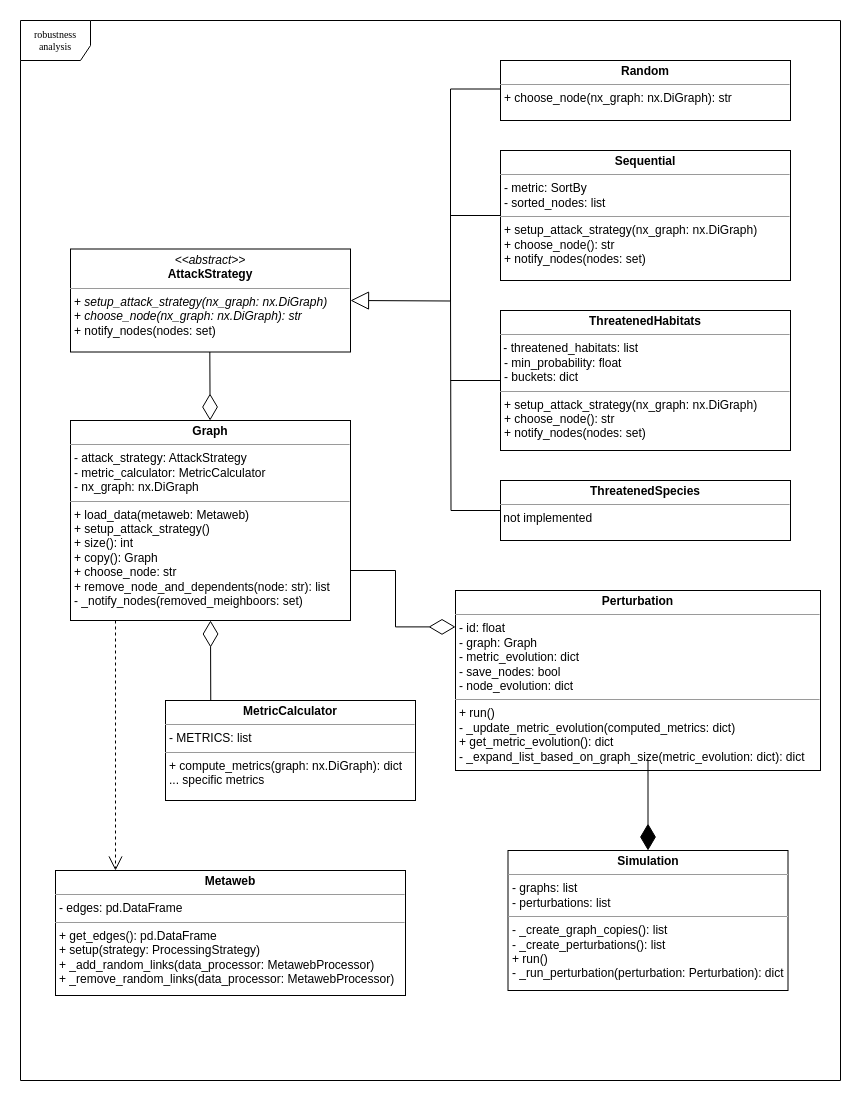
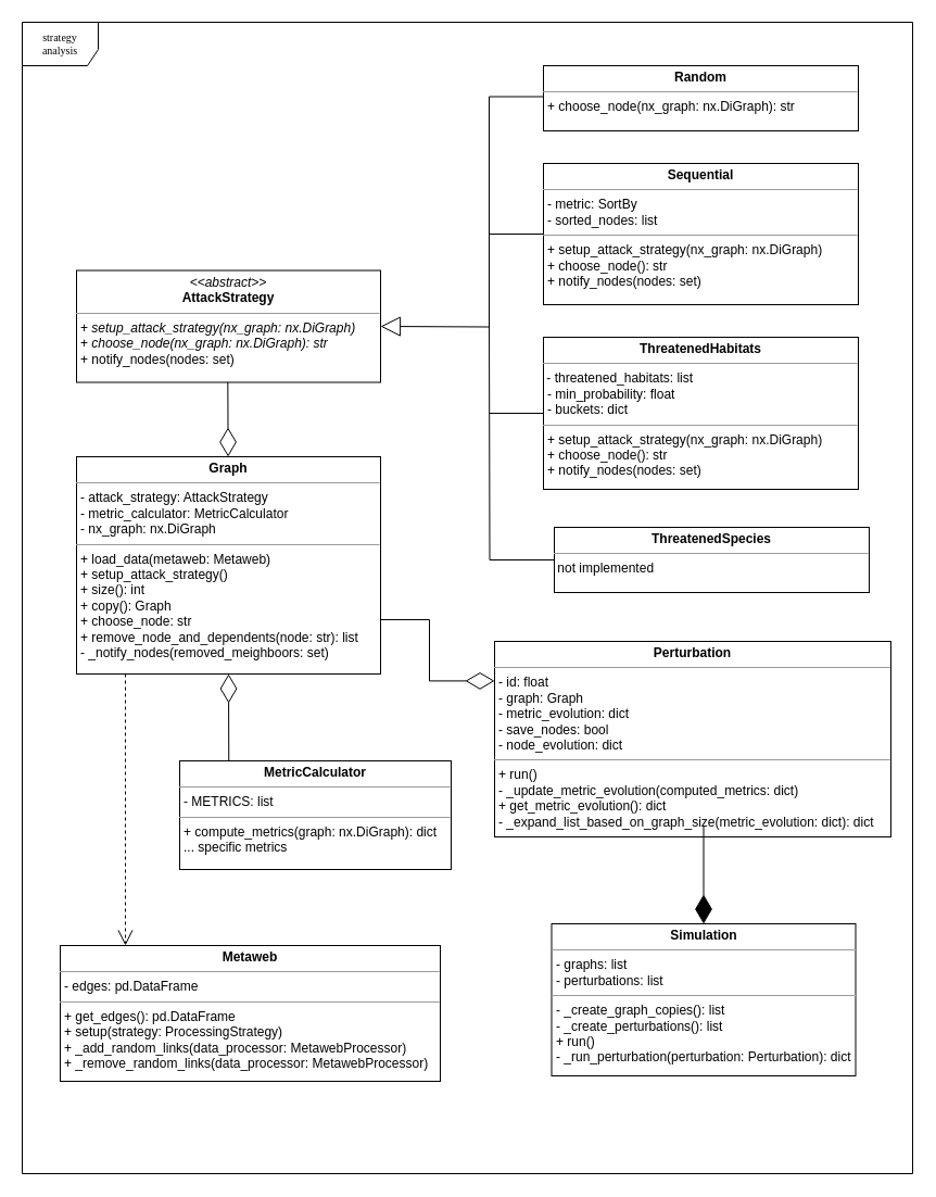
- <mxCell id="2" value="robustness&lt;br&gt;analysis" style="shape=umlFrame;whiteSpace=wrap;html=1;rounded=0;shadow=0;comic=0;labelBackgroundColor=none;strokeWidth=1;fontFamily=Verdana;fontSize=10;align=center;width=70;height=40;fillColor=default;" parent="1" vertex="1"><mxGeometry x="20" y="20" width="820" height="1060" as="geometry" /></mxCell>
+ <mxCell id="2" value="strategy&lt;br&gt;analysis" style="shape=umlFrame;whiteSpace=wrap;html=1;rounded=0;shadow=0;comic=0;labelBackgroundColor=none;strokeWidth=1;fontFamily=Verdana;fontSize=10;align=center;width=70;height=40;fillColor=default;" parent="1" vertex="1"><mxGeometry x="20" y="20" width="820" height="1060" as="geometry" /></mxCell>
- <mxCell id="13" value="&lt;p style=&quot;margin:0px;margin-top:4px;text-align:center;&quot;&gt;&lt;b&gt;ThreatenedSpecies&lt;/b&gt;&lt;/p&gt;&lt;hr size=&quot;1&quot;&gt;&amp;nbsp;not implemented" style="verticalAlign=top;align=left;overflow=fill;fontSize=12;fontFamily=Helvetica;html=1;rounded=0;shadow=0;comic=0;labelBackgroundColor=none;strokeWidth=1" parent="1" vertex="1"><mxGeometry x="500" y="480" width="290" height="60" as="geometry" /></mxCell>
+ <mxCell id="13" value="&lt;p style=&quot;margin:0px;margin-top:4px;text-align:center;&quot;&gt;&lt;b&gt;ThreatenedSpecies&lt;/b&gt;&lt;/p&gt;&lt;hr size=&quot;1&quot;&gt;&amp;nbsp;not implemented" style="verticalAlign=top;align=left;overflow=fill;fontSize=12;fontFamily=Helvetica;html=1;rounded=0;shadow=0;comic=0;labelBackgroundColor=none;strokeWidth=1" parent="1" vertex="1"><mxGeometry x="510" y="485" width="290" height="60" as="geometry" /></mxCell>
